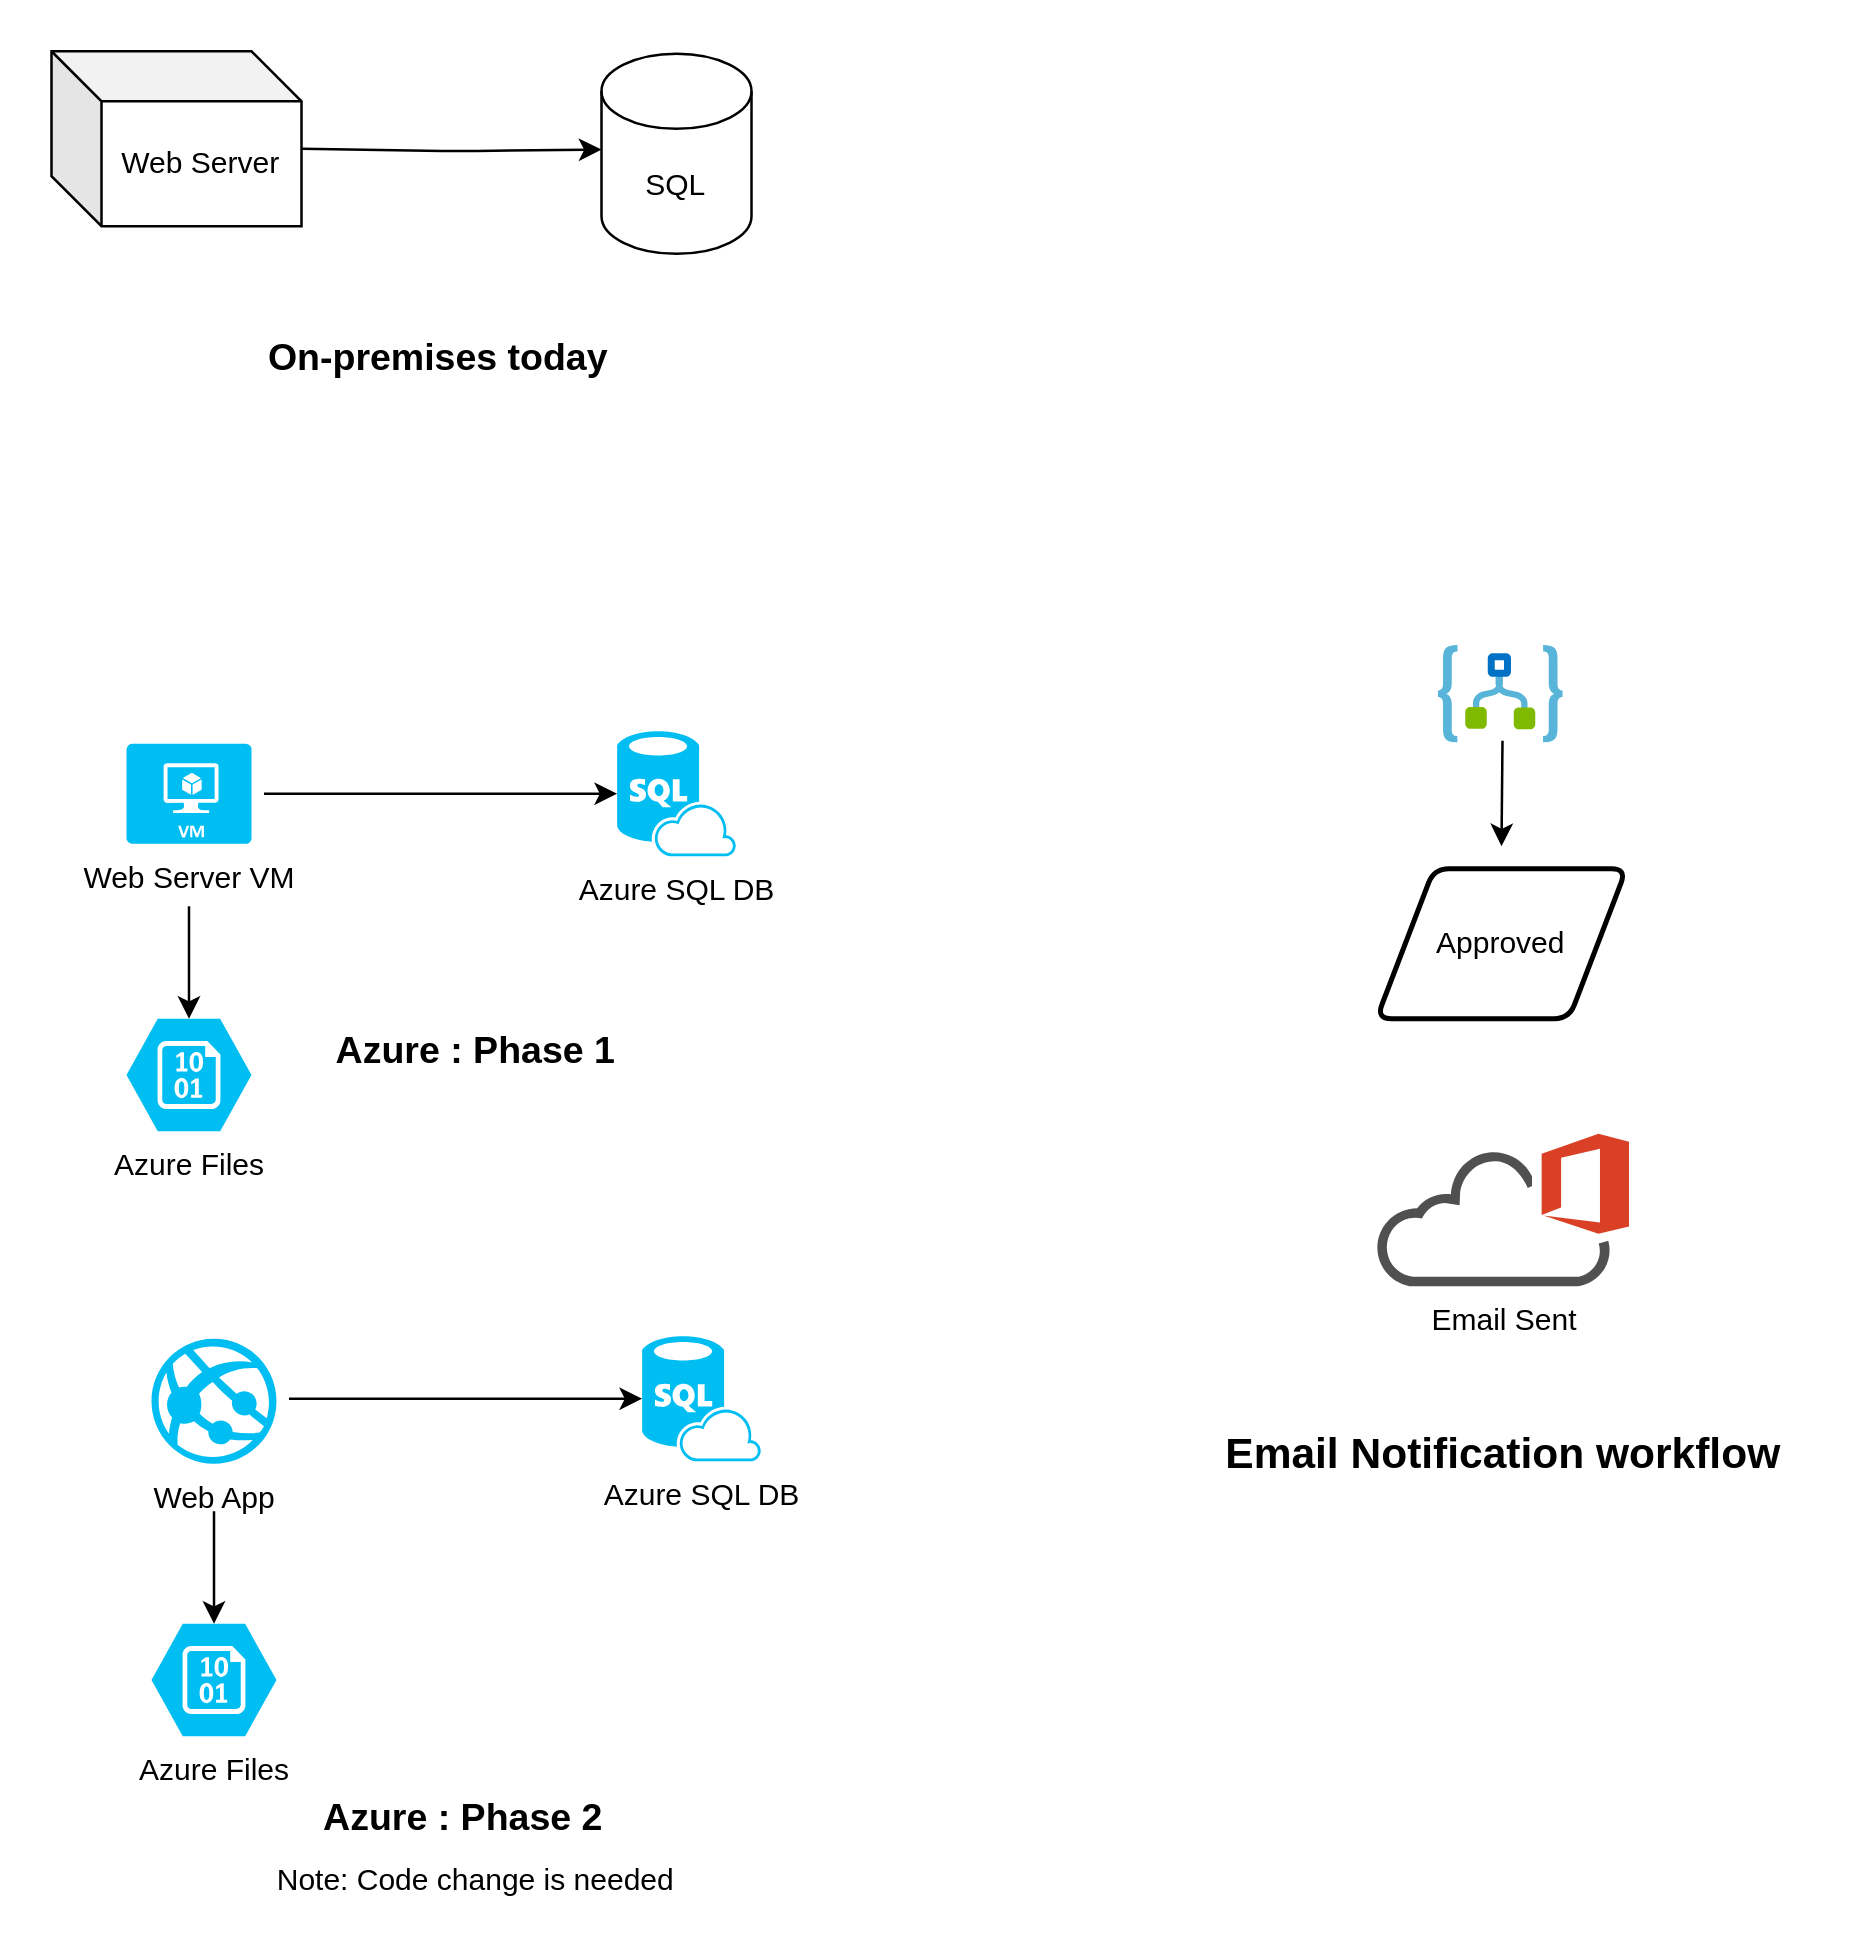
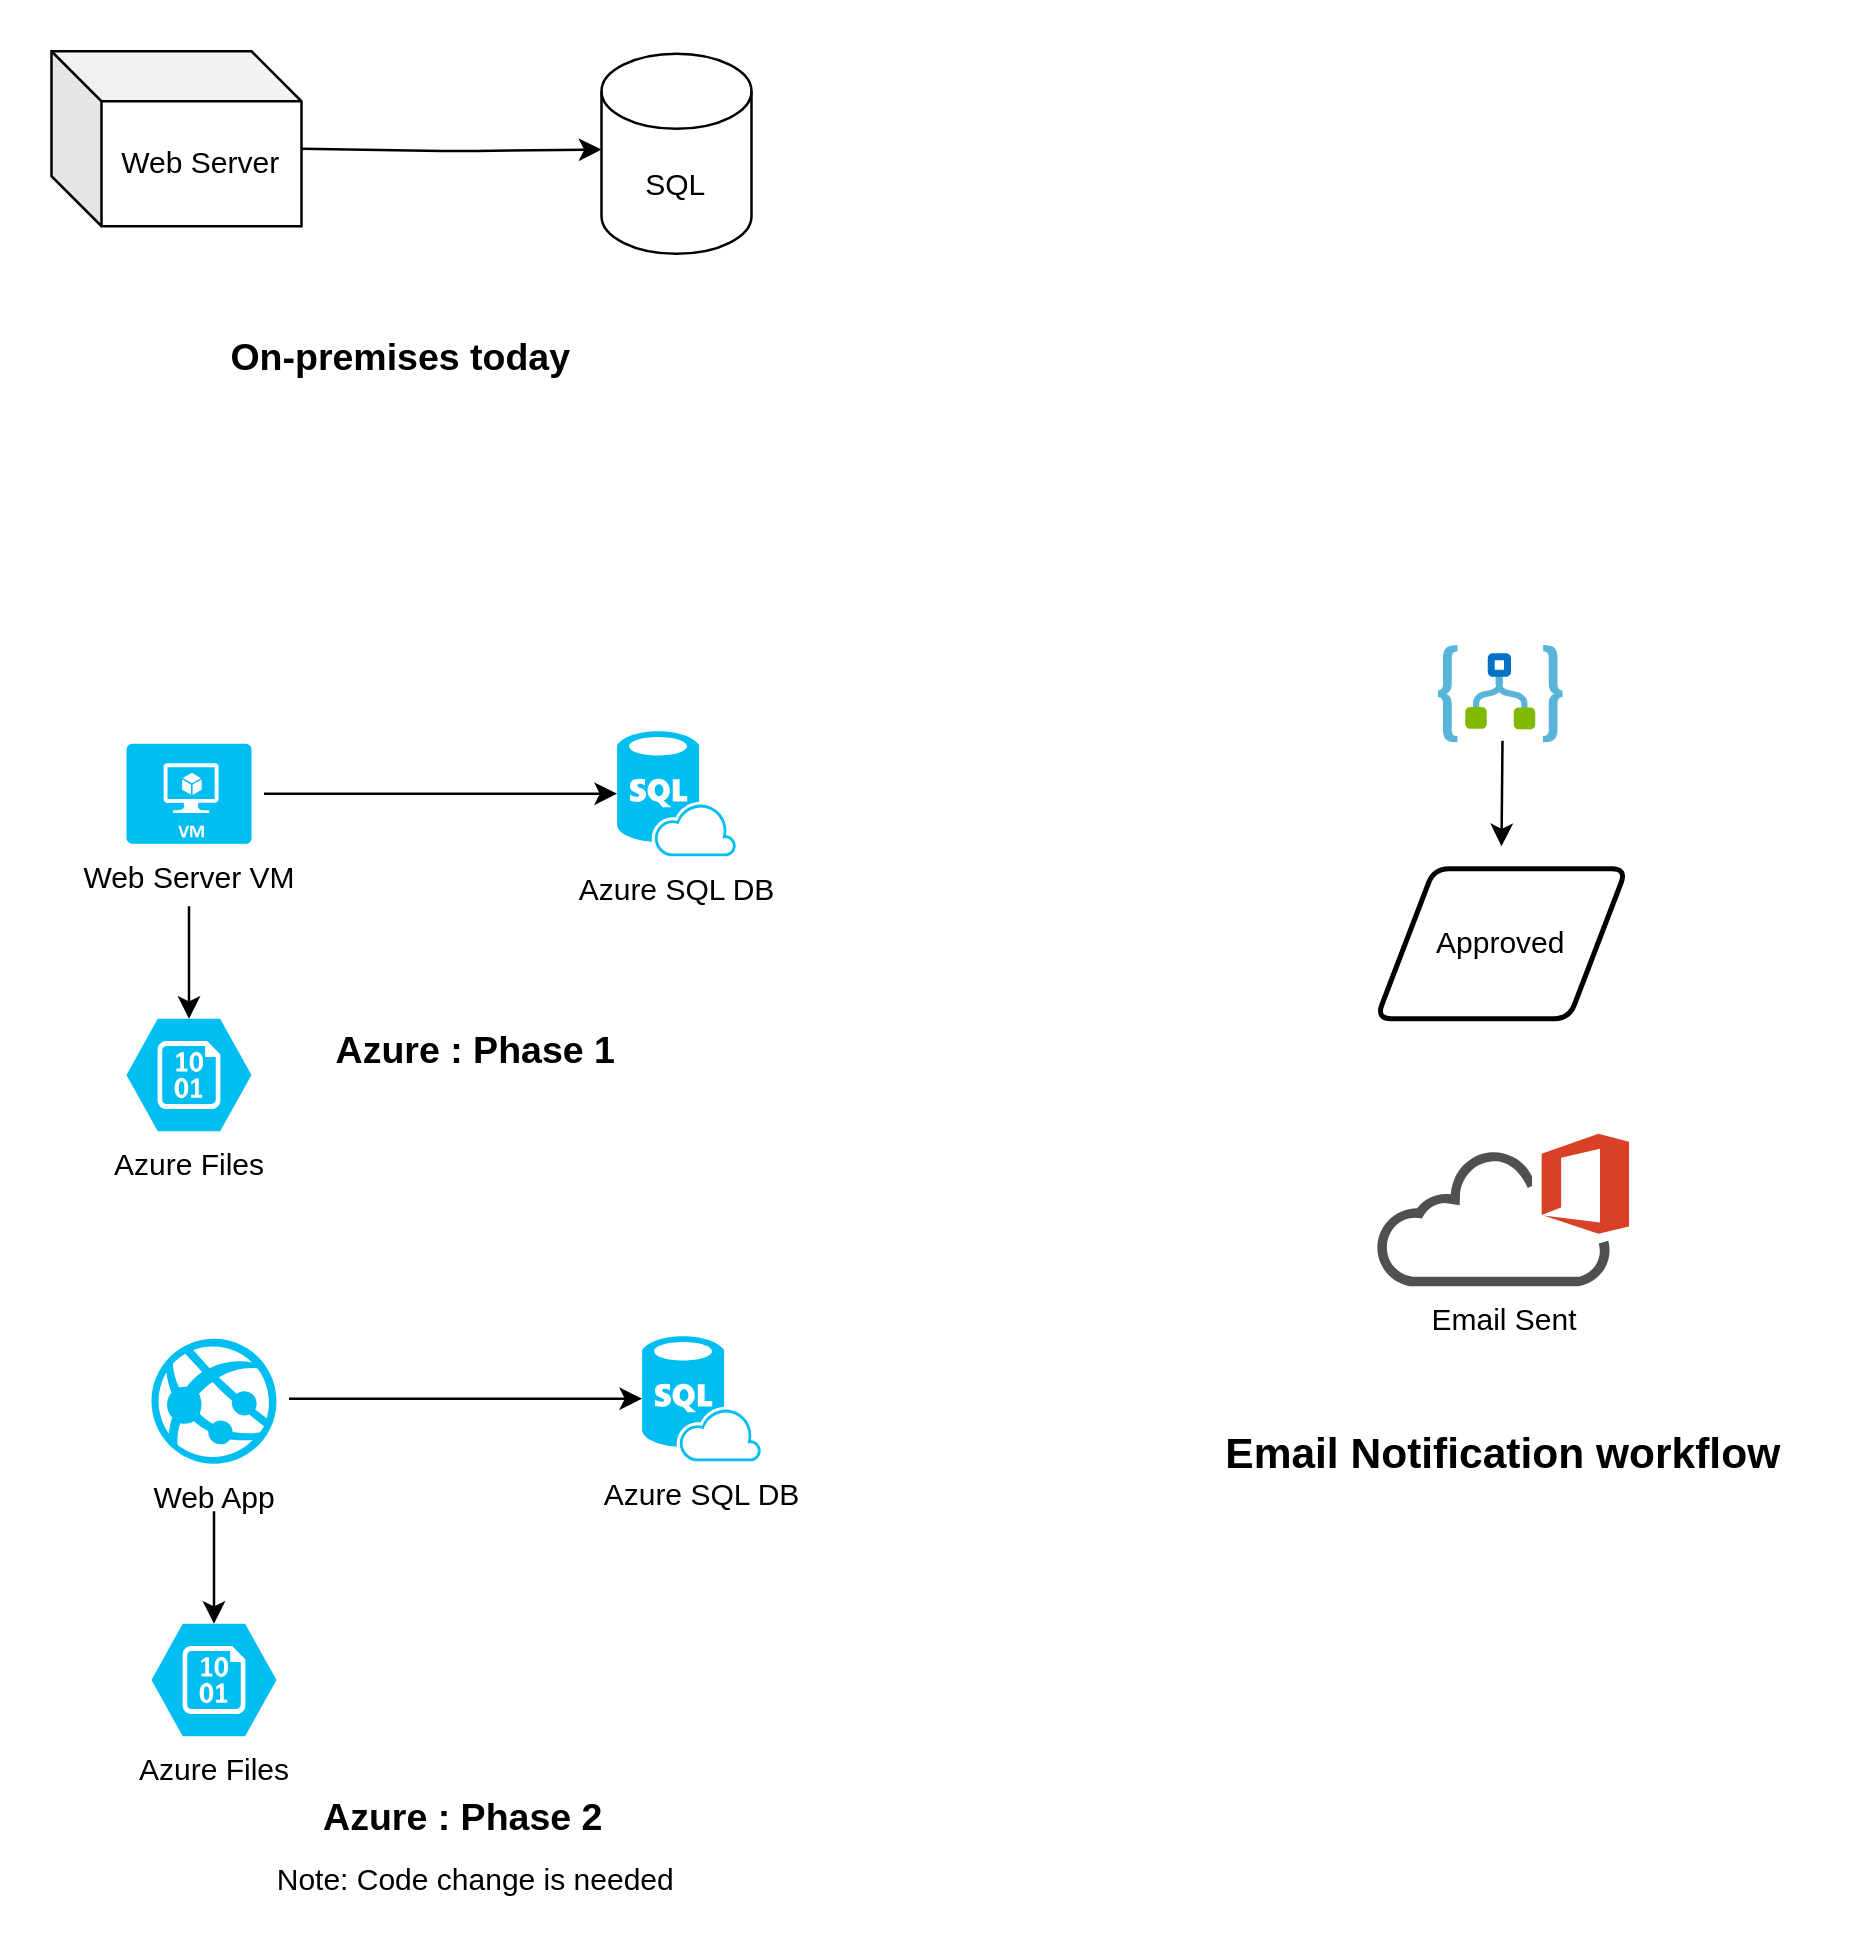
- <mxCell id="5" value="On-premises today" style="text;html=1;strokeColor=none;fillColor=none;align=center;verticalAlign=middle;whiteSpace=wrap;rounded=0;fontFamily=Helvetica;fontSize=15;fontStyle=1" vertex="1" parent="1"><mxGeometry x="105" y="132" width="140" height="20" as="geometry" /></mxCell>
+ <mxCell id="5" value="On-premises today" style="text;html=1;strokeColor=none;fillColor=none;align=center;verticalAlign=middle;whiteSpace=wrap;rounded=0;fontFamily=Helvetica;fontSize=15;fontStyle=1" vertex="1" parent="1"><mxGeometry x="90" y="132" width="140" height="20" as="geometry" /></mxCell>
